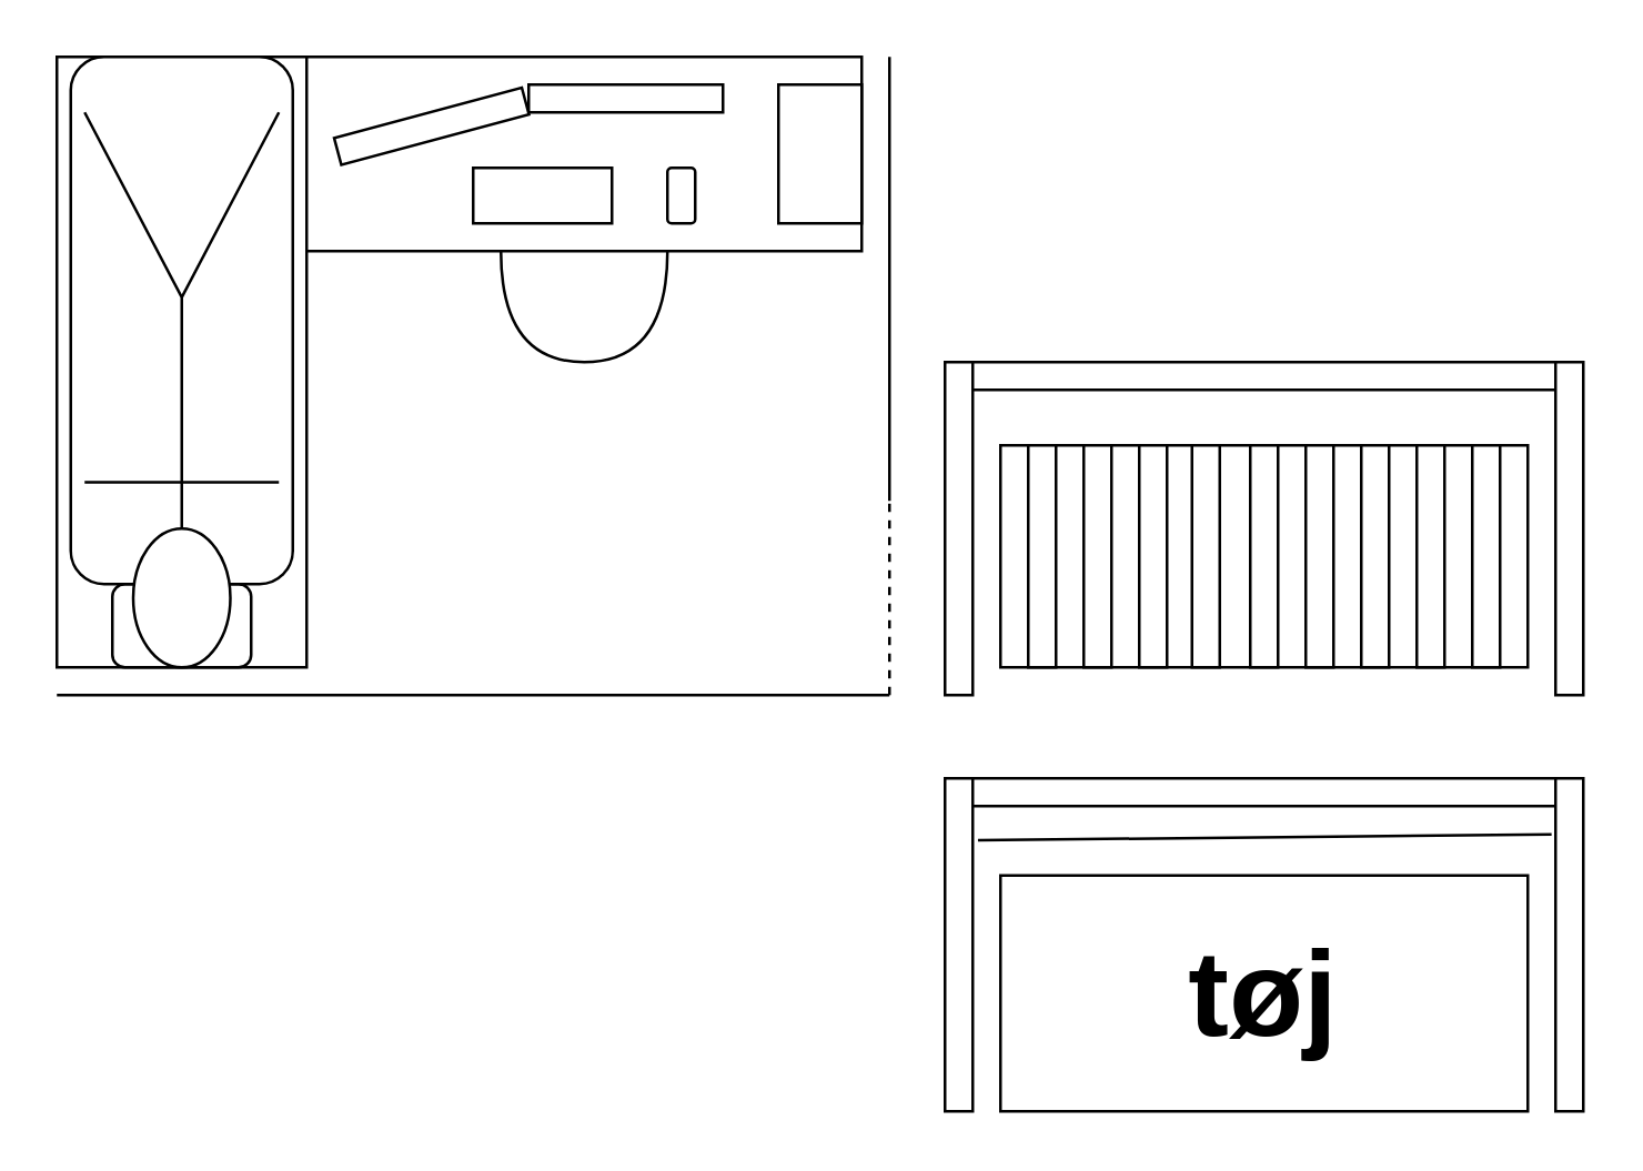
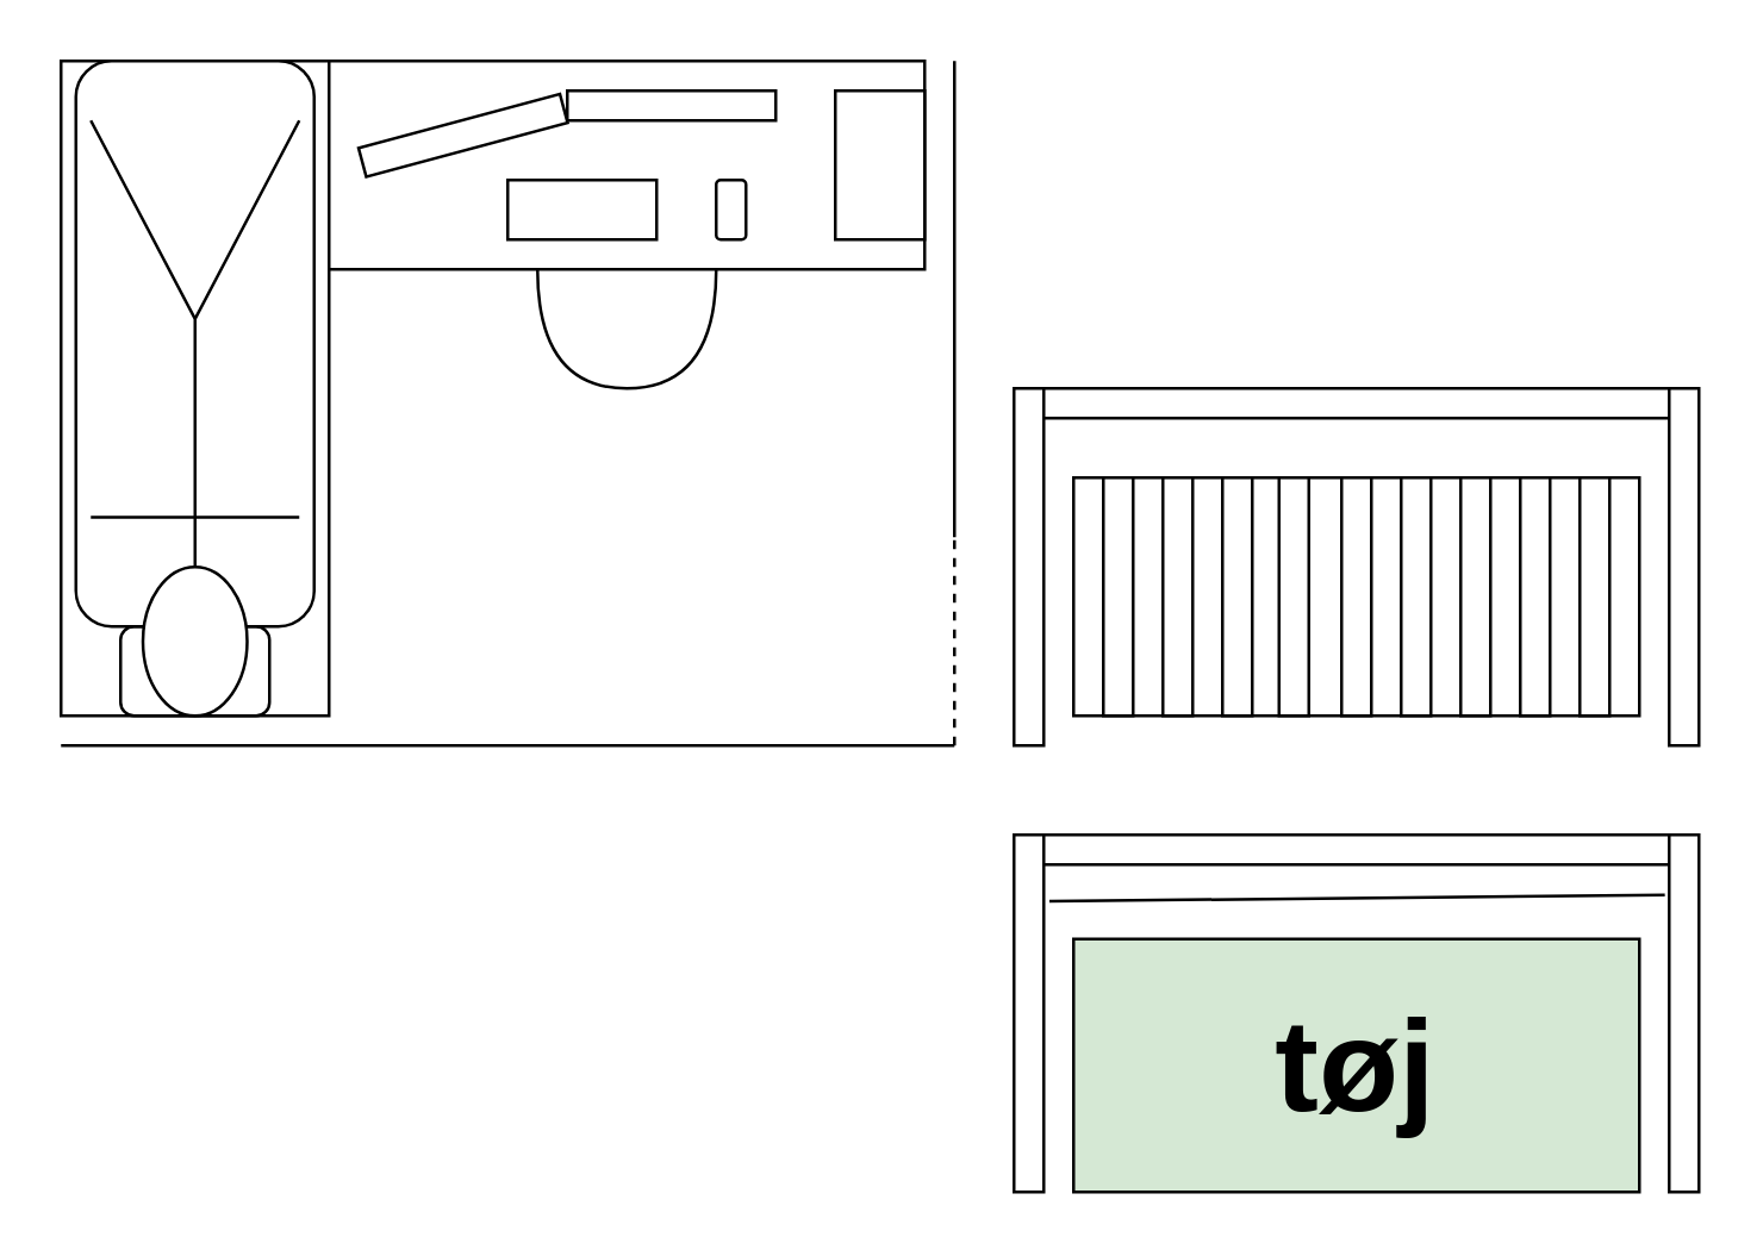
- <mxCell id="33" value="&lt;h1&gt;&lt;font style=&quot;font-size: 44px;&quot;&gt;tøj&lt;/font&gt;&lt;/h1&gt;" style="html=1;whiteSpace=wrap;" vertex="1" parent="1"><mxGeometry x="360" y="315" width="190" height="85" as="geometry" /></mxCell>
+ <mxCell id="33" value="&lt;h1&gt;&lt;font style=&quot;font-size: 44px;&quot;&gt;tøj&lt;/font&gt;&lt;/h1&gt;" style="html=1;whiteSpace=wrap;fillColor=#d5e8d4;" vertex="1" parent="1"><mxGeometry x="360" y="315" width="190" height="85" as="geometry" /></mxCell>
